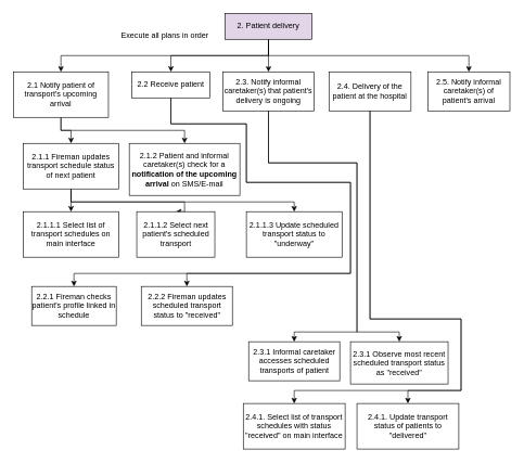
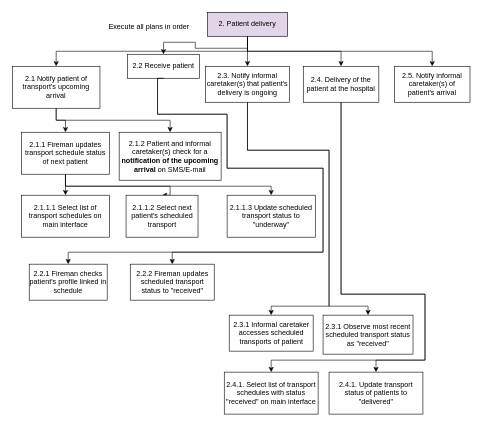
- <mxCell id="17" value="Execute all plans in order" style="text;html=1;strokeColor=none;fillColor=none;align=center;verticalAlign=middle;whiteSpace=wrap;rounded=0;" vertex="1" parent="1"><mxGeometry x="178" y="40" width="150" height="30" as="geometry" /></mxCell>
+ <mxCell id="17" value="Execute all plans in order" style="text;html=1;strokeColor=none;fillColor=none;align=center;verticalAlign=middle;whiteSpace=wrap;rounded=0;" vertex="1" parent="1"><mxGeometry x="173" y="30" width="150" height="30" as="geometry" /></mxCell>
+ <mxCell id="5" style="edgeStyle=orthogonalEdgeStyle;rounded=0;orthogonalLoop=1;jettySize=auto;html=1;exitX=0.5;exitY=1;exitDx=0;exitDy=0;entryX=0.5;entryY=0;entryDx=0;entryDy=0;" edge="1" parent="1" source="7" target="16"><mxGeometry relative="1" as="geometry" /></mxCell>
- <mxCell id="12" value="2.2 Receive patient" style="rounded=0;whiteSpace=wrap;html=1;" vertex="1" parent="1"><mxGeometry x="202" y="110" width="120" height="40" as="geometry" /></mxCell>
+ <mxCell id="12" value="2.2 Receive patient" style="rounded=0;whiteSpace=wrap;html=1;" vertex="1" parent="1"><mxGeometry x="212" y="90" width="120" height="40" as="geometry" /></mxCell>
